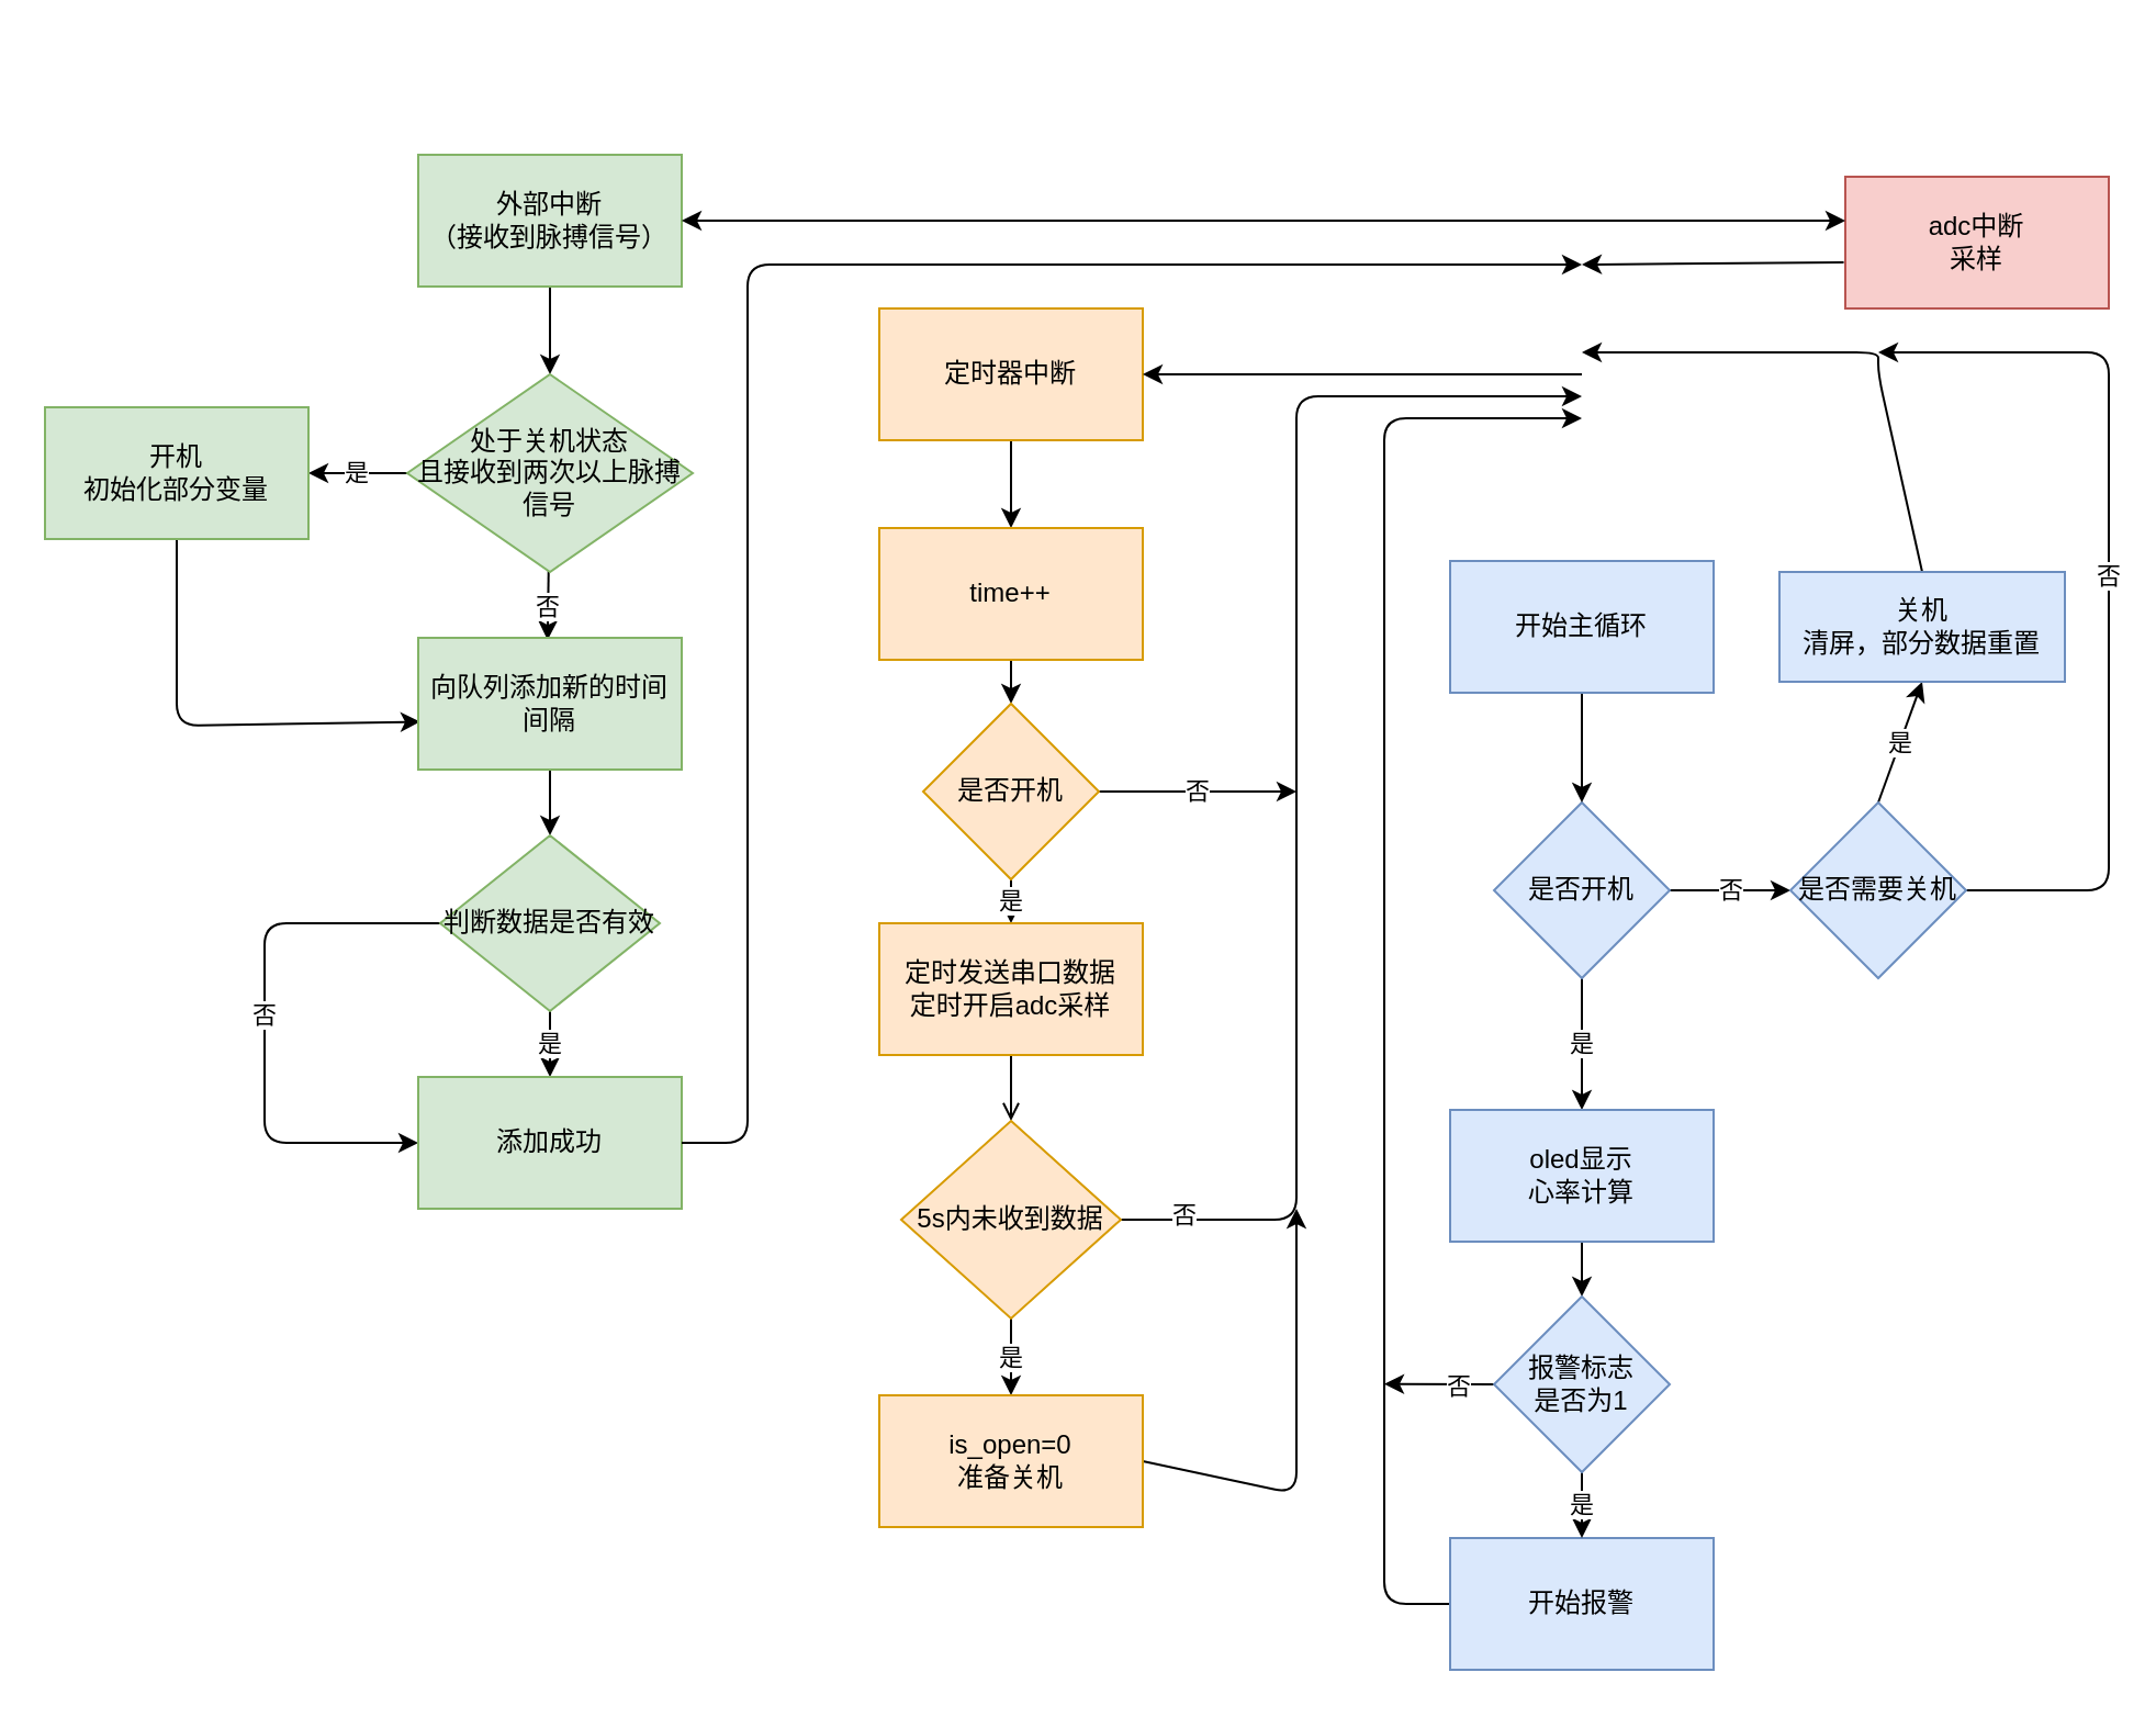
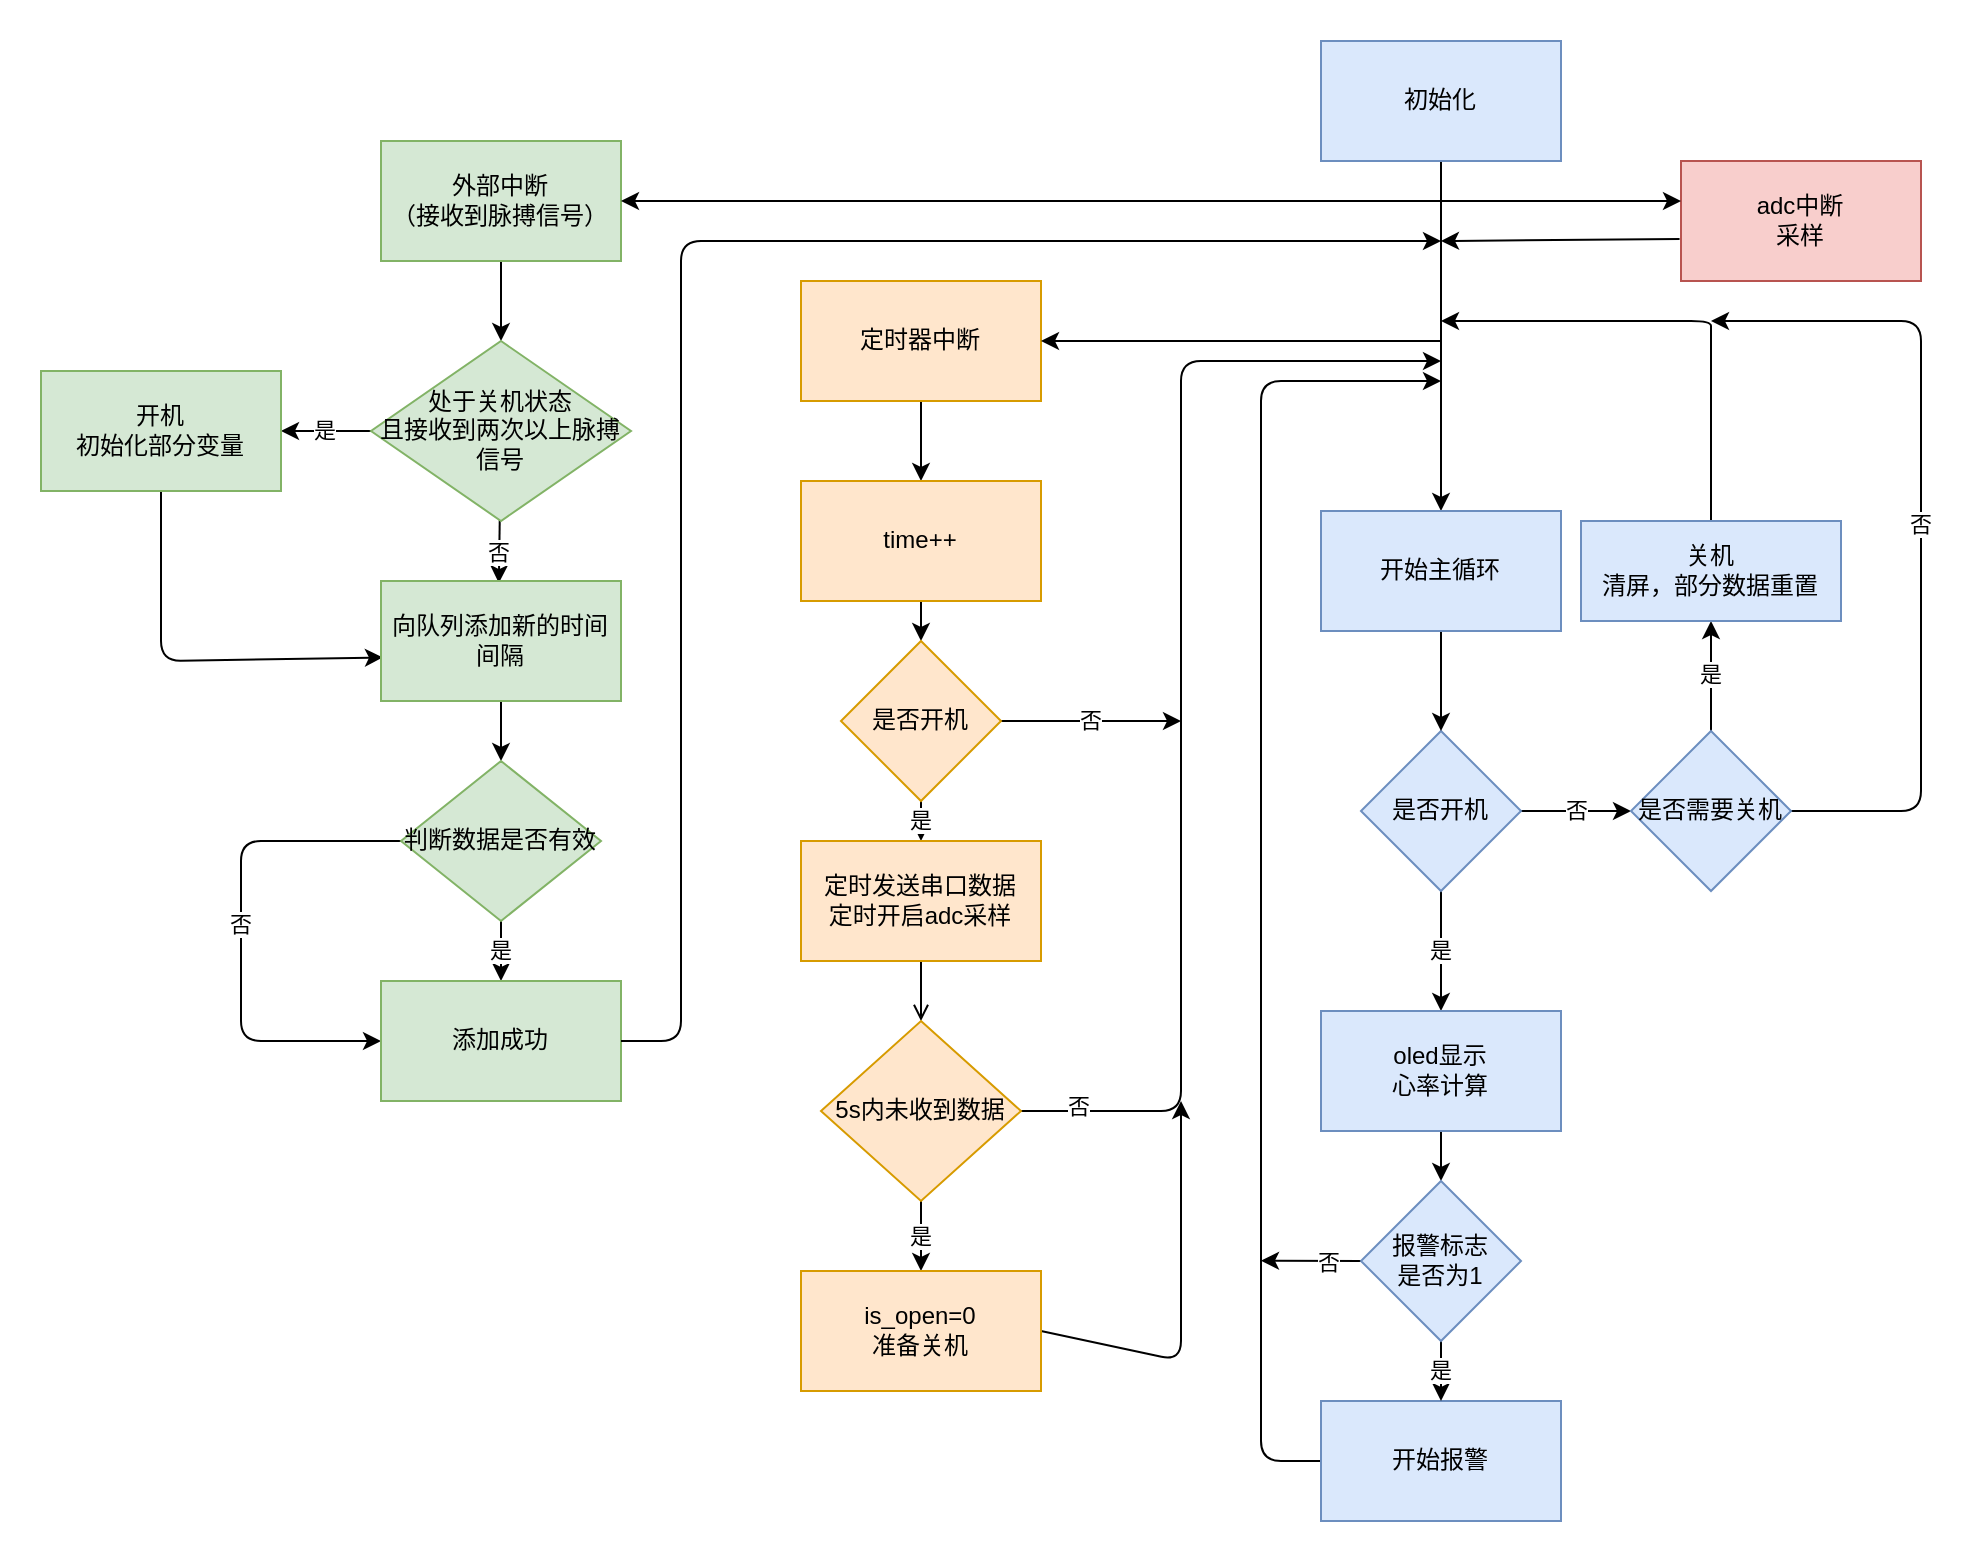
+ <mxCell id="3" value="初始化" style="rounded=0;whiteSpace=wrap;html=1;fillColor=#dae8fc;strokeColor=#6c8ebf;" parent="1" vertex="1"><mxGeometry x="660" y="20" width="120" height="60" as="geometry" /></mxCell>
+ <mxCell id="2" style="edgeStyle=none;html=1;exitX=0.5;exitY=1;exitDx=0;exitDy=0;entryX=0.5;entryY=0;entryDx=0;entryDy=0;" parent="1" source="3" target="32" edge="1"><mxGeometry relative="1" as="geometry"><mxPoint x="760" y="230" as="targetPoint" /></mxGeometry></mxCell>
- <mxCell id="14" value="关机&lt;br&gt;清屏，部分数据重置" style="rounded=0;whiteSpace=wrap;html=1;fillColor=#dae8fc;strokeColor=#6c8ebf;" vertex="1" parent="1"><mxGeometry x="810" y="260" width="130" height="50" as="geometry" /></mxCell>
+ <mxCell id="14" value="关机&lt;br&gt;清屏，部分数据重置" style="rounded=0;whiteSpace=wrap;html=1;fillColor=#dae8fc;strokeColor=#6c8ebf;" vertex="1" parent="1"><mxGeometry x="790" y="260" width="130" height="50" as="geometry" /></mxCell>
